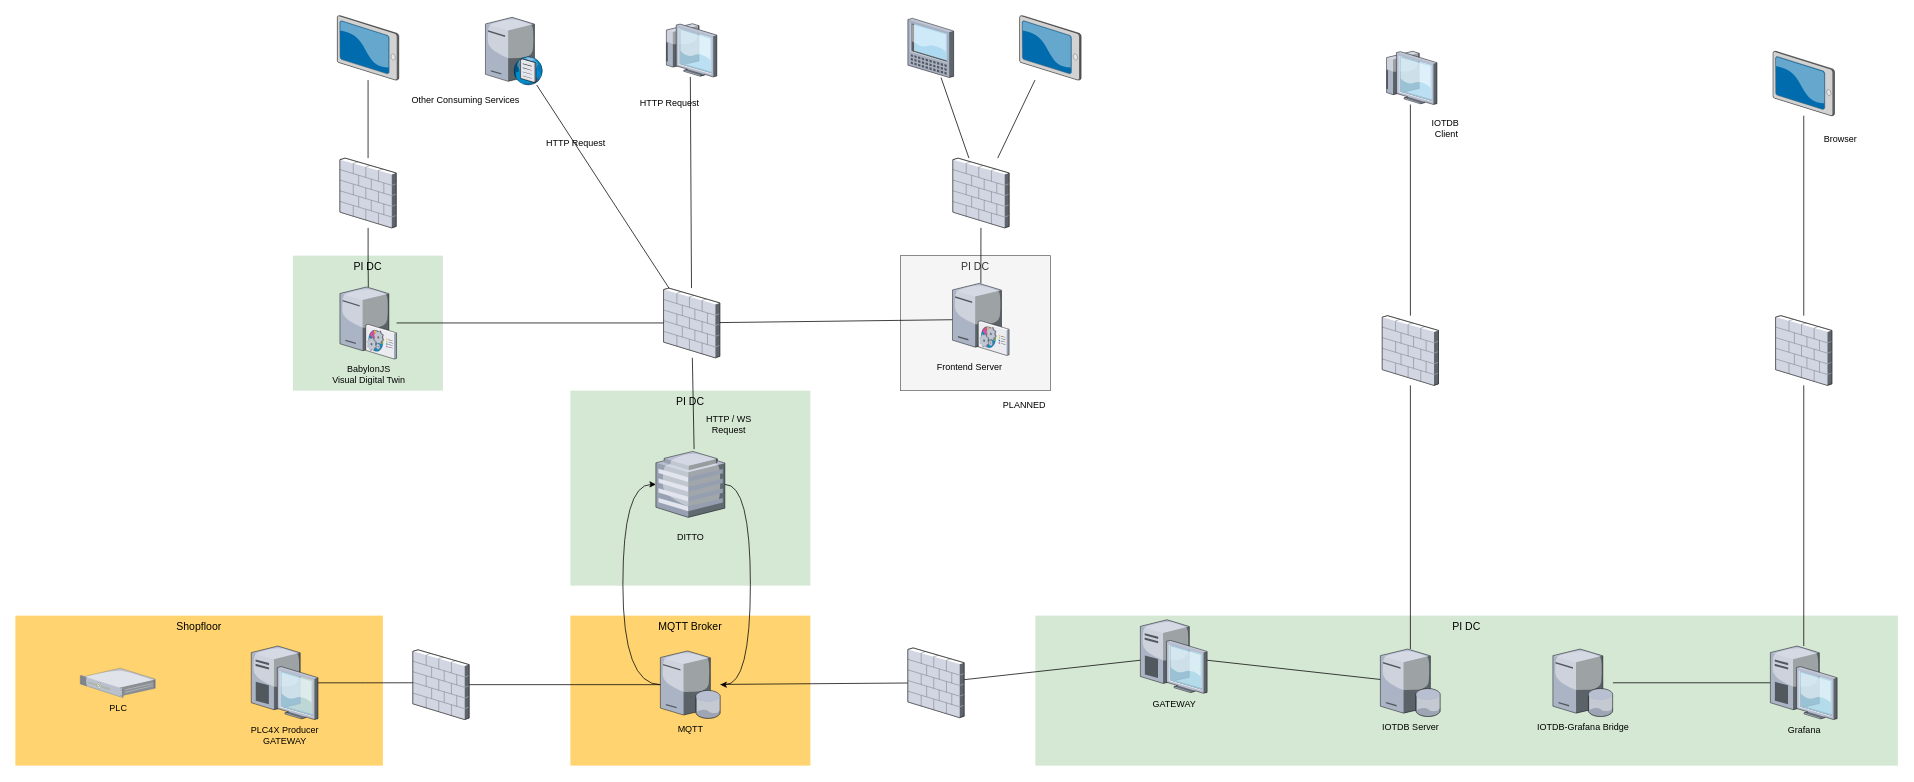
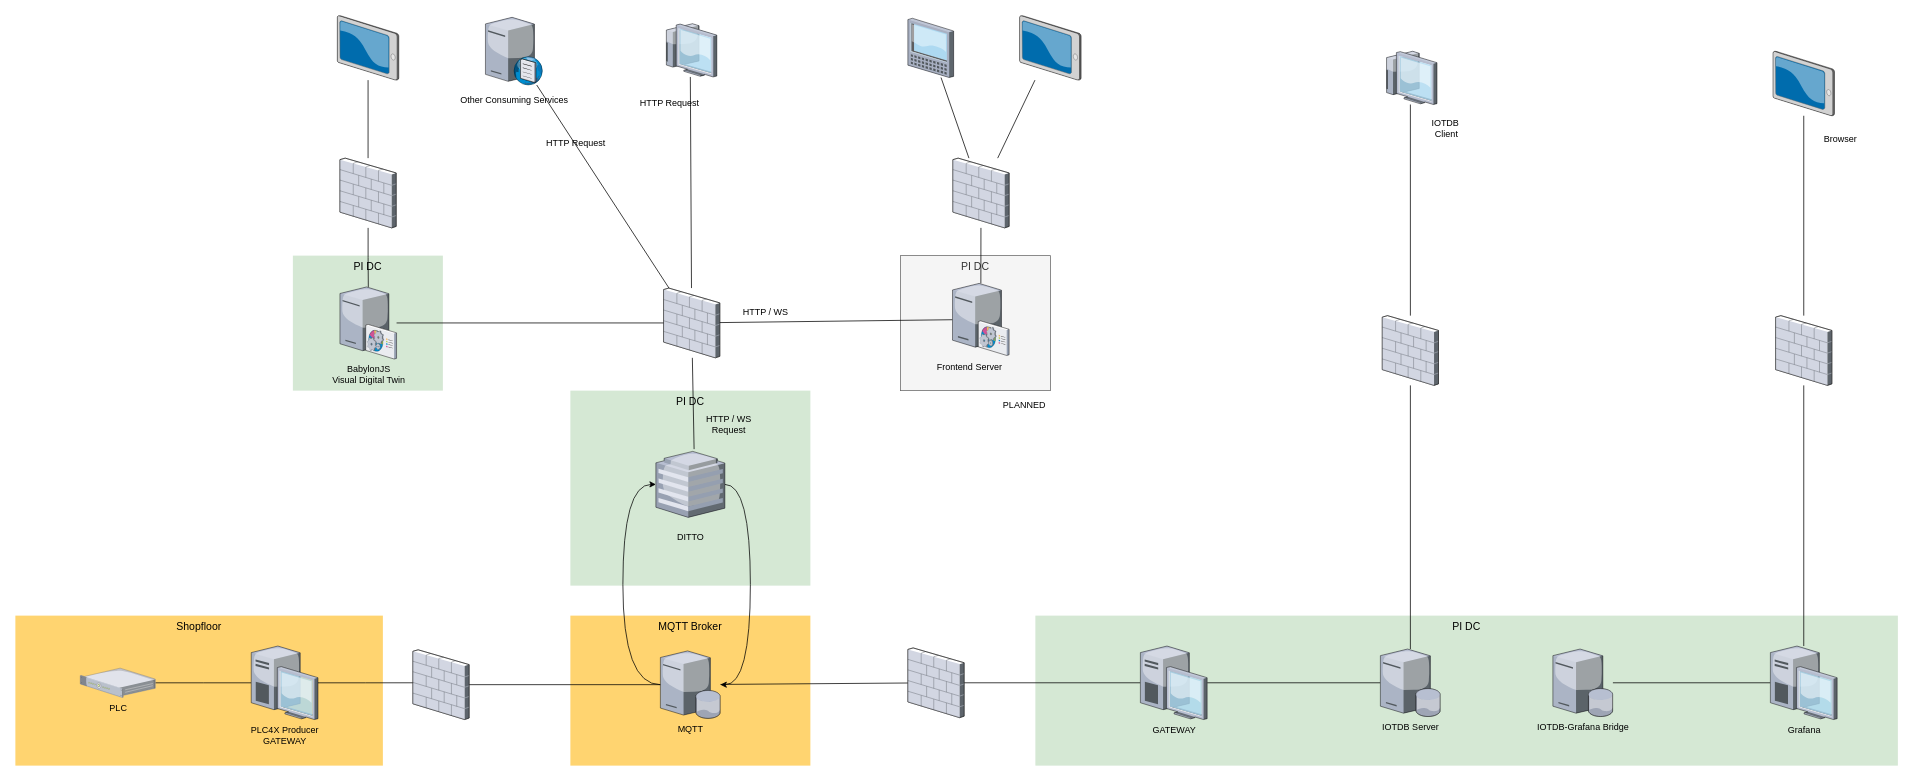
- <mxCell id="32" value="Other Consuming Services" style="text;html=1;align=center;verticalAlign=middle;resizable=0;points=[];autosize=1;" parent="1" vertex="1"><mxGeometry x="540" y="123.25" width="160" height="20" as="geometry" /></mxCell>
+ <mxCell id="32" value="Other Consuming Services" style="text;html=1;align=center;verticalAlign=middle;resizable=0;points=[];autosize=1;" parent="1" vertex="1"><mxGeometry x="605" y="123.25" width="160" height="20" as="geometry" /></mxCell>
+ <mxCell id="45" value="HTTP / WS" style="text;html=1;align=center;verticalAlign=middle;resizable=0;points=[];autosize=1;" parent="1" vertex="1"><mxGeometry x="980.25" y="405.25" width="80" height="20" as="geometry" /></mxCell>
- <mxCell id="36" value="GATEWAY" style="verticalLabelPosition=bottom;aspect=fixed;html=1;verticalAlign=top;strokeColor=none;align=center;outlineConnect=0;shape=mxgraph.citrix.desktop;" parent="1" vertex="1"><mxGeometry x="1520" y="825.55" width="89" height="98" as="geometry" /></mxCell>
+ <mxCell id="36" value="GATEWAY" style="verticalLabelPosition=bottom;aspect=fixed;html=1;verticalAlign=top;strokeColor=none;align=center;outlineConnect=0;shape=mxgraph.citrix.desktop;" parent="1" vertex="1"><mxGeometry x="1520" y="860.55" width="89" height="98" as="geometry" /></mxCell>
+ <mxCell id="7" style="edgeStyle=orthogonalEdgeStyle;rounded=0;orthogonalLoop=1;jettySize=auto;html=1;startArrow=none;startFill=0;endArrow=none;endFill=0;" parent="1" source="8" target="10" edge="1"><mxGeometry relative="1" as="geometry" /></mxCell>
